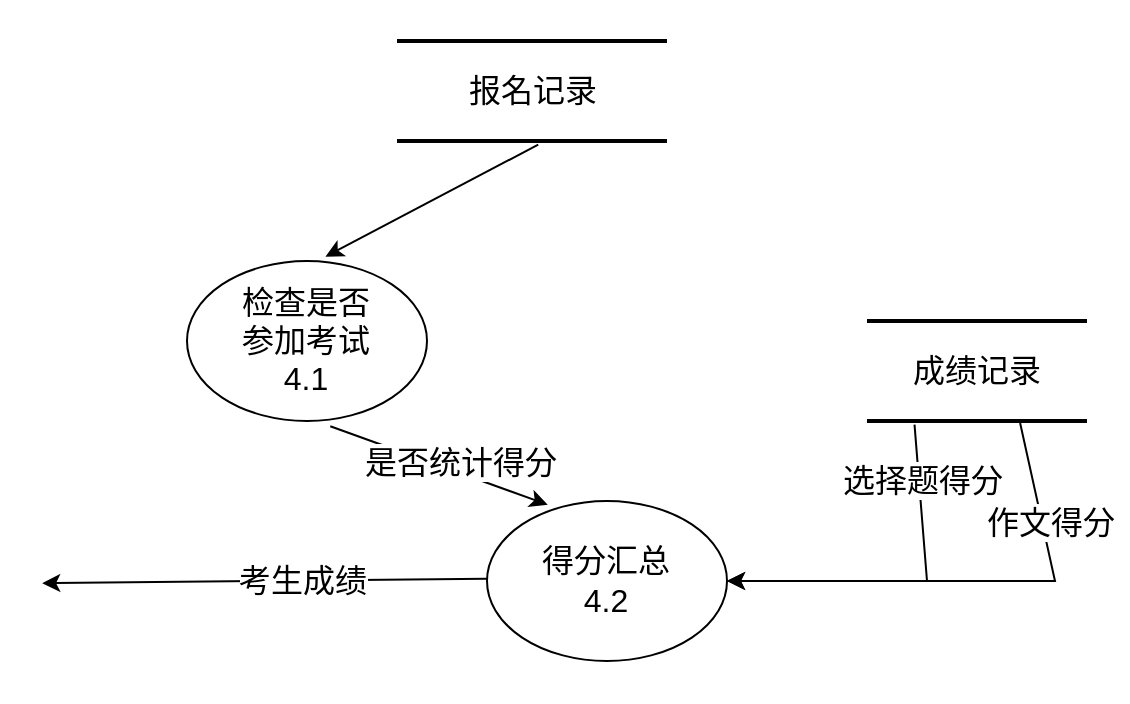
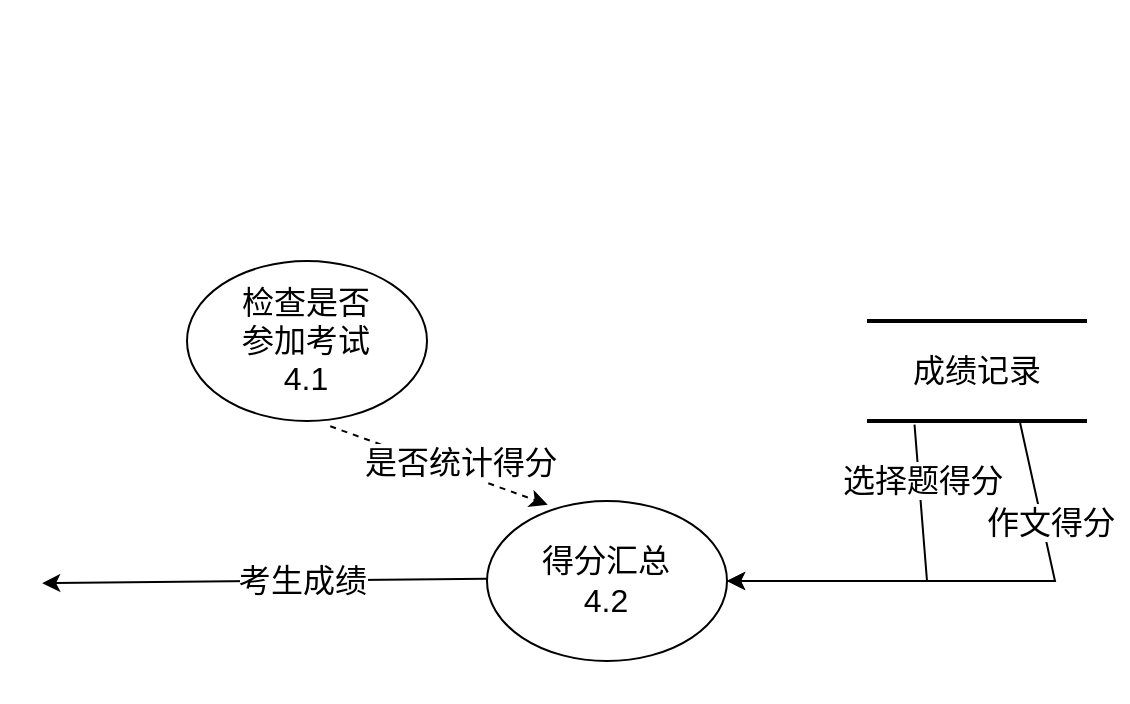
- <mxCell id="2" value="&lt;font style=&quot;font-size: 16px;&quot;&gt;报名记录&lt;/font&gt;" style="html=1;rounded=0;shadow=0;comic=0;labelBackgroundColor=none;strokeWidth=2;fontFamily=Verdana;fontSize=12;align=center;shape=mxgraph.ios7ui.horLines;" vertex="1" parent="1"><mxGeometry x="198" y="20" width="135" height="50" as="geometry" /></mxCell>
- <mxCell id="7" value="" style="endArrow=classic;html=1;rounded=0;exitX=0.523;exitY=1.036;exitDx=0;exitDy=0;exitPerimeter=0;entryX=0.577;entryY=-0.027;entryDx=0;entryDy=0;entryPerimeter=0;" edge="1" parent="1" source="2" target="6"><mxGeometry width="50" height="50" relative="1" as="geometry"><mxPoint x="373" y="150" as="sourcePoint" /><mxPoint x="423" y="100" as="targetPoint" /></mxGeometry></mxCell>
- <mxCell id="13" value="" style="endArrow=classic;html=1;rounded=0;exitX=0.597;exitY=1.033;exitDx=0;exitDy=0;exitPerimeter=0;entryX=0.253;entryY=0.023;entryDx=0;entryDy=0;entryPerimeter=0;" edge="1" parent="1" source="6" target="8"><mxGeometry width="50" height="50" relative="1" as="geometry"><mxPoint x="303" y="230" as="sourcePoint" /><mxPoint x="353" y="180" as="targetPoint" /></mxGeometry></mxCell>
+ <mxCell id="13" value="" style="endArrow=classic;html=1;rounded=0;exitX=0.597;exitY=1.033;exitDx=0;exitDy=0;exitPerimeter=0;entryX=0.253;entryY=0.023;entryDx=0;entryDy=0;entryPerimeter=0;dashed=1;" edge="1" parent="1" source="6" target="8"><mxGeometry width="50" height="50" relative="1" as="geometry"><mxPoint x="303" y="230" as="sourcePoint" /><mxPoint x="353" y="180" as="targetPoint" /></mxGeometry></mxCell>
